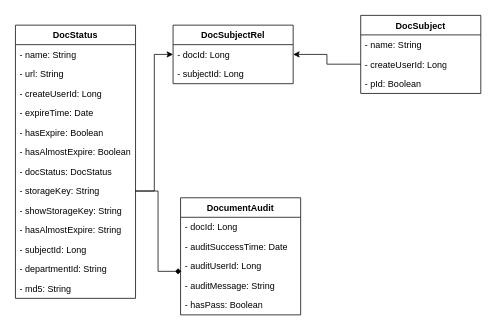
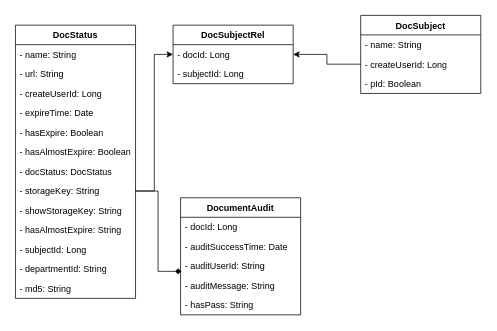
- <mxCell id="26" value="- auditUserId: Long" style="text;strokeColor=none;fillColor=none;align=left;verticalAlign=top;spacingLeft=4;spacingRight=4;overflow=hidden;rotatable=0;points=[[0,0.5],[1,0.5]];portConstraint=eastwest;whiteSpace=wrap;html=1;" vertex="1" parent="23"><mxGeometry y="78" width="160" height="26" as="geometry" /></mxCell>
+ <mxCell id="26" value="- auditUserId: String" style="text;strokeColor=none;fillColor=none;align=left;verticalAlign=top;spacingLeft=4;spacingRight=4;overflow=hidden;rotatable=0;points=[[0,0.5],[1,0.5]];portConstraint=eastwest;whiteSpace=wrap;html=1;" vertex="1" parent="23"><mxGeometry y="78" width="160" height="26" as="geometry" /></mxCell>
- <mxCell id="28" value="- hasPass: Boolean" style="text;strokeColor=none;fillColor=none;align=left;verticalAlign=top;spacingLeft=4;spacingRight=4;overflow=hidden;rotatable=0;points=[[0,0.5],[1,0.5]];portConstraint=eastwest;whiteSpace=wrap;html=1;" vertex="1" parent="23"><mxGeometry y="130" width="160" height="26" as="geometry" /></mxCell>
+ <mxCell id="28" value="- hasPass: String" style="text;strokeColor=none;fillColor=none;align=left;verticalAlign=top;spacingLeft=4;spacingRight=4;overflow=hidden;rotatable=0;points=[[0,0.5],[1,0.5]];portConstraint=eastwest;whiteSpace=wrap;html=1;" vertex="1" parent="23"><mxGeometry y="130" width="160" height="26" as="geometry" /></mxCell>
